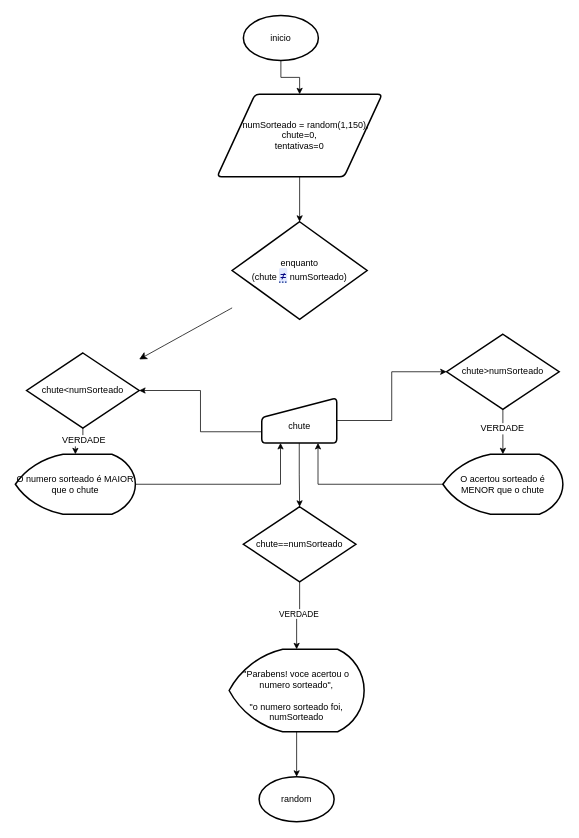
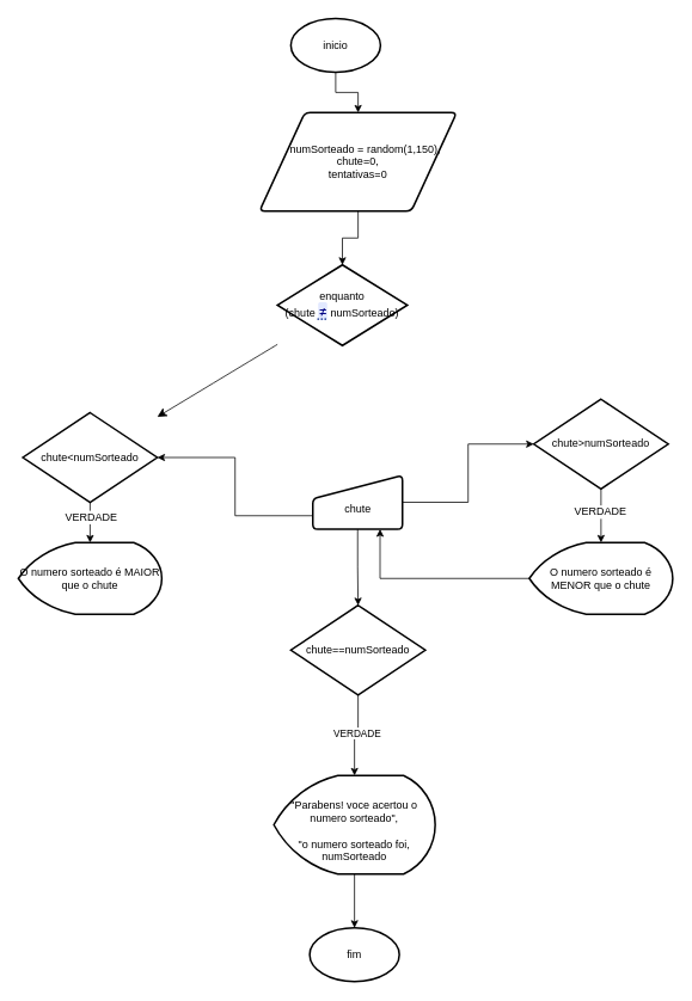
- <mxCell id="7" value="&lt;div&gt;enquanto&lt;/div&gt;(chute&amp;nbsp;&lt;a style=&quot;color: rgb(0, 0, 128); text-decoration-color: rgb(14, 44, 137); text-underline-offset: 3px; border-radius: 2px; cursor: pointer; background: rgb(226, 233, 255); font-family: -apple-system, Roboto, SegoeUI, &amp;quot;Segoe UI&amp;quot;, &amp;quot;Helvetica Neue&amp;quot;, Helvetica, &amp;quot;Microsoft YaHei&amp;quot;, &amp;quot;Meiryo UI&amp;quot;, Meiryo, &amp;quot;Arial Unicode MS&amp;quot;, sans-serif; font-size: 16px; text-align: left; text-decoration-style: dotted !important;&quot; data-tgpsgid=&quot;d_anstgsen0&quot; href=&quot;https://www.bing.com/ck/a?!&amp;amp;&amp;amp;p=f1a5c28b21f390d8JmltdHM9MTcxODc1NTIwMCZpZ3VpZD0wOGVjZmViMi1lMTZjLTY1YjUtMGJjMi1lYTI5ZTBkZDY0MmImaW5zaWQ9NTk0Nw&amp;amp;ptn=3&amp;amp;ver=2&amp;amp;hsh=3&amp;amp;fclid=08ecfeb2-e16c-65b5-0bc2-ea29e0dd642b&amp;amp;psq=simbolo+diferente&amp;amp;u=a1aHR0cHM6Ly93d3cuZnJlZWNvZGVjYW1wLm9yZy9wb3J0dWd1ZXNlL25ld3Mvby1zaW5hbC1kZS1kaWZlcmVudGUtY29tby1mYXplci1vLXNpbWJvbG8tZGUtZGlmZXJlbmNhLw&amp;amp;ntb=1&quot; target=&quot;_blank&quot; data-tg-citations=&quot;1&quot; class=&quot;sh-anchor&quot;&gt;≠&lt;/a&gt;&amp;nbsp;numSorteado)" style="strokeWidth=2;html=1;shape=mxgraph.flowchart.decision;whiteSpace=wrap;" parent="1" vertex="1"><mxGeometry x="309" y="295" width="180" height="130" as="geometry" /></mxCell>
+ <mxCell id="7" value="&lt;div&gt;enquanto&lt;/div&gt;(chute&amp;nbsp;&lt;a style=&quot;color: rgb(0, 0, 128); text-decoration-color: rgb(14, 44, 137); text-underline-offset: 3px; border-radius: 2px; cursor: pointer; background: rgb(226, 233, 255); font-family: -apple-system, Roboto, SegoeUI, &amp;quot;Segoe UI&amp;quot;, &amp;quot;Helvetica Neue&amp;quot;, Helvetica, &amp;quot;Microsoft YaHei&amp;quot;, &amp;quot;Meiryo UI&amp;quot;, Meiryo, &amp;quot;Arial Unicode MS&amp;quot;, sans-serif; font-size: 16px; text-align: left; text-decoration-style: dotted !important;&quot; data-tgpsgid=&quot;d_anstgsen0&quot; href=&quot;https://www.bing.com/ck/a?!&amp;amp;&amp;amp;p=f1a5c28b21f390d8JmltdHM9MTcxODc1NTIwMCZpZ3VpZD0wOGVjZmViMi1lMTZjLTY1YjUtMGJjMi1lYTI5ZTBkZDY0MmImaW5zaWQ9NTk0Nw&amp;amp;ptn=3&amp;amp;ver=2&amp;amp;hsh=3&amp;amp;fclid=08ecfeb2-e16c-65b5-0bc2-ea29e0dd642b&amp;amp;psq=simbolo+diferente&amp;amp;u=a1aHR0cHM6Ly93d3cuZnJlZWNvZGVjYW1wLm9yZy9wb3J0dWd1ZXNlL25ld3Mvby1zaW5hbC1kZS1kaWZlcmVudGUtY29tby1mYXplci1vLXNpbWJvbG8tZGUtZGlmZXJlbmNhLw&amp;amp;ntb=1&quot; target=&quot;_blank&quot; data-tg-citations=&quot;1&quot; class=&quot;sh-anchor&quot;&gt;≠&lt;/a&gt;&amp;nbsp;numSorteado)" style="strokeWidth=2;html=1;shape=mxgraph.flowchart.decision;whiteSpace=wrap;" parent="1" vertex="1"><mxGeometry x="309" y="295" width="145" height="90" as="geometry" /></mxCell>
- <mxCell id="21" value="chute&amp;lt;numSorteado" style="strokeWidth=2;html=1;shape=mxgraph.flowchart.decision;whiteSpace=wrap;" parent="1" vertex="1"><mxGeometry x="35" y="470" width="150" height="100" as="geometry" /></mxCell>
+ <mxCell id="21" value="chute&amp;lt;numSorteado" style="strokeWidth=2;html=1;shape=mxgraph.flowchart.decision;whiteSpace=wrap;" parent="1" vertex="1"><mxGeometry x="25" y="460" width="150" height="100" as="geometry" /></mxCell>
- <mxCell id="23" style="edgeStyle=orthogonalEdgeStyle;rounded=0;orthogonalLoop=1;jettySize=auto;html=1;exitX=1;exitY=0.5;exitDx=0;exitDy=0;exitPerimeter=0;entryX=0.25;entryY=1;entryDx=0;entryDy=0;" parent="1" source="24" target="10" edge="1"><mxGeometry relative="1" as="geometry" /></mxCell>
- <mxCell id="26" value="O acertou sorteado é MENOR que o chute" style="strokeWidth=2;html=1;shape=mxgraph.flowchart.display;whiteSpace=wrap;" parent="1" vertex="1"><mxGeometry x="590" y="605" width="160" height="80" as="geometry" /></mxCell>
+ <mxCell id="26" value="O numero sorteado é MENOR que o chute" style="strokeWidth=2;html=1;shape=mxgraph.flowchart.display;whiteSpace=wrap;" parent="1" vertex="1"><mxGeometry x="590" y="605" width="160" height="80" as="geometry" /></mxCell>
- <mxCell id="27" value="random" style="strokeWidth=2;html=1;shape=mxgraph.flowchart.start_1;whiteSpace=wrap;" parent="1" vertex="1"><mxGeometry x="345" y="1035" width="100" height="60" as="geometry" /></mxCell>
+ <mxCell id="27" value="fim" style="strokeWidth=2;html=1;shape=mxgraph.flowchart.start_1;whiteSpace=wrap;" parent="1" vertex="1"><mxGeometry x="345" y="1035" width="100" height="60" as="geometry" /></mxCell>
